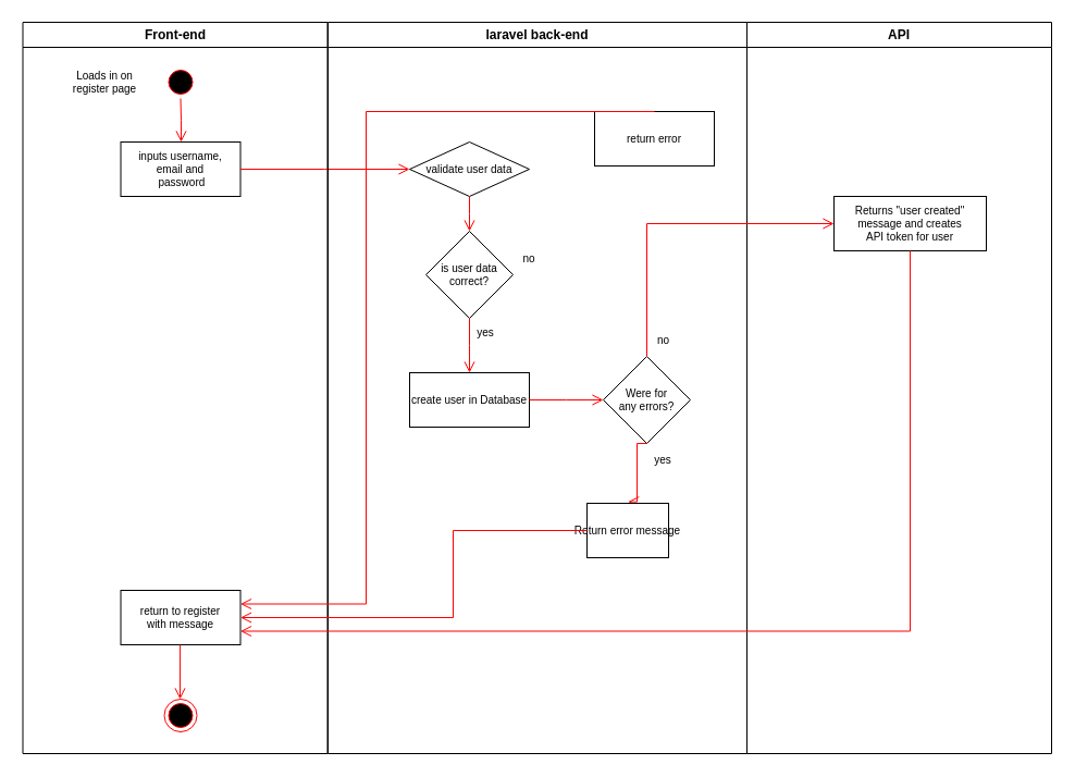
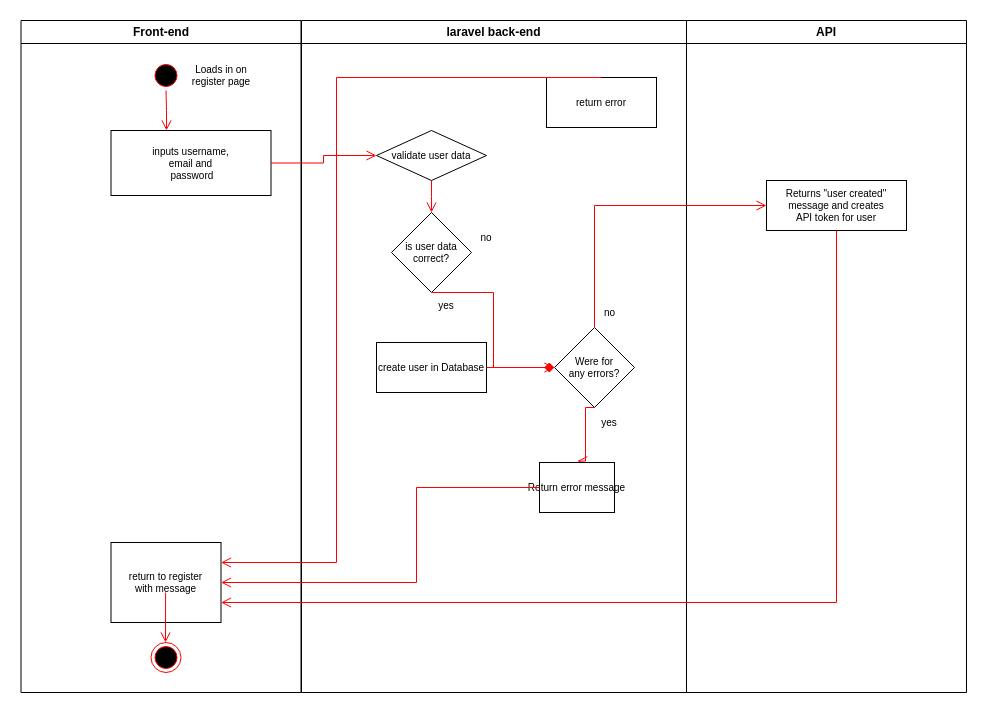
- <mxCell id="6" value="Loads in on register page" style="text;html=1;strokeColor=none;fillColor=none;align=center;verticalAlign=middle;whiteSpace=wrap;rounded=0;fontSize=10;" parent="2" vertex="1"><mxGeometry x="35" y="40" width="80" height="30" as="geometry" /></mxCell>
+ <mxCell id="6" value="Loads in on register page" style="text;html=1;strokeColor=none;fillColor=none;align=center;verticalAlign=middle;whiteSpace=wrap;rounded=0;fontSize=10;" parent="2" vertex="1"><mxGeometry x="160" y="40" width="80" height="30" as="geometry" /></mxCell>
- <mxCell id="19" value="return error" style="fontSize=10;" parent="15" vertex="1"><mxGeometry x="245" y="82" width="110" height="50" as="geometry" /></mxCell>
+ <mxCell id="19" value="return error" style="fontSize=10;" parent="15" vertex="1"><mxGeometry x="245" y="57" width="110" height="50" as="geometry" /></mxCell>
- <mxCell id="5" value="inputs username, &#10;email and&#10; password" style="fontSize=10;" parent="2" vertex="1"><mxGeometry x="90" y="110" width="110" height="50" as="geometry" /></mxCell>
+ <mxCell id="5" value="inputs username, &#10;email and&#10; password" style="fontSize=10;" parent="2" vertex="1"><mxGeometry x="90" y="110" width="160" height="65" as="geometry" /></mxCell>
- <mxCell id="21" value="" style="edgeStyle=elbowEdgeStyle;elbow=horizontal;verticalAlign=bottom;endArrow=open;endSize=8;strokeColor=#FF0000;endFill=1;rounded=0;entryX=0.5;entryY=0;entryDx=0;entryDy=0;exitX=0.5;exitY=1;exitDx=0;exitDy=0;" parent="15" source="16" target="20" edge="1"><mxGeometry x="-325" y="76" as="geometry"><mxPoint x="130" y="336" as="targetPoint" /><mxPoint x="130" y="304" as="sourcePoint" /></mxGeometry></mxCell>
+ <mxCell id="21" value="" style="edgeStyle=elbowEdgeStyle;elbow=horizontal;verticalAlign=bottom;endArrow=open;endSize=8;strokeColor=#FF0000;endFill=1;rounded=0;exitX=0.5;exitY=1;exitDx=0;exitDy=0;" parent="15" source="16" target="22" edge="1"><mxGeometry x="-325" y="76" as="geometry"><mxPoint x="130" y="336" as="targetPoint" /><mxPoint x="130" y="304" as="sourcePoint" /></mxGeometry></mxCell>
- <mxCell id="23" value="" style="edgeStyle=elbowEdgeStyle;elbow=horizontal;verticalAlign=bottom;endArrow=open;endSize=8;strokeColor=#FF0000;endFill=1;rounded=0;entryX=0;entryY=0.5;entryDx=0;entryDy=0;exitX=1;exitY=0.5;exitDx=0;exitDy=0;" parent="15" source="20" target="22" edge="1"><mxGeometry x="-429.5" y="139" as="geometry"><mxPoint x="-19.5" y="352" as="targetPoint" /><mxPoint x="-175" y="352" as="sourcePoint" /></mxGeometry></mxCell>
+ <mxCell id="23" value="" style="edgeStyle=elbowEdgeStyle;elbow=horizontal;verticalAlign=bottom;endArrow=diamond;endSize=8;strokeColor=#FF0000;endFill=1;rounded=0;entryX=0;entryY=0.5;entryDx=0;entryDy=0;exitX=1;exitY=0.5;exitDx=0;exitDy=0;" parent="15" source="20" target="22" edge="1"><mxGeometry x="-429.5" y="139" as="geometry"><mxPoint x="-19.5" y="352" as="targetPoint" /><mxPoint x="-175" y="352" as="sourcePoint" /></mxGeometry></mxCell>
- <mxCell id="7" value="return to register &#10;with message" style="fontSize=10;" parent="2" vertex="1"><mxGeometry x="90" y="522" width="110" height="50" as="geometry" /></mxCell>
+ <mxCell id="7" value="return to register &#10;with message" style="fontSize=10;" parent="2" vertex="1"><mxGeometry x="90" y="522" width="110" height="80" as="geometry" /></mxCell>
